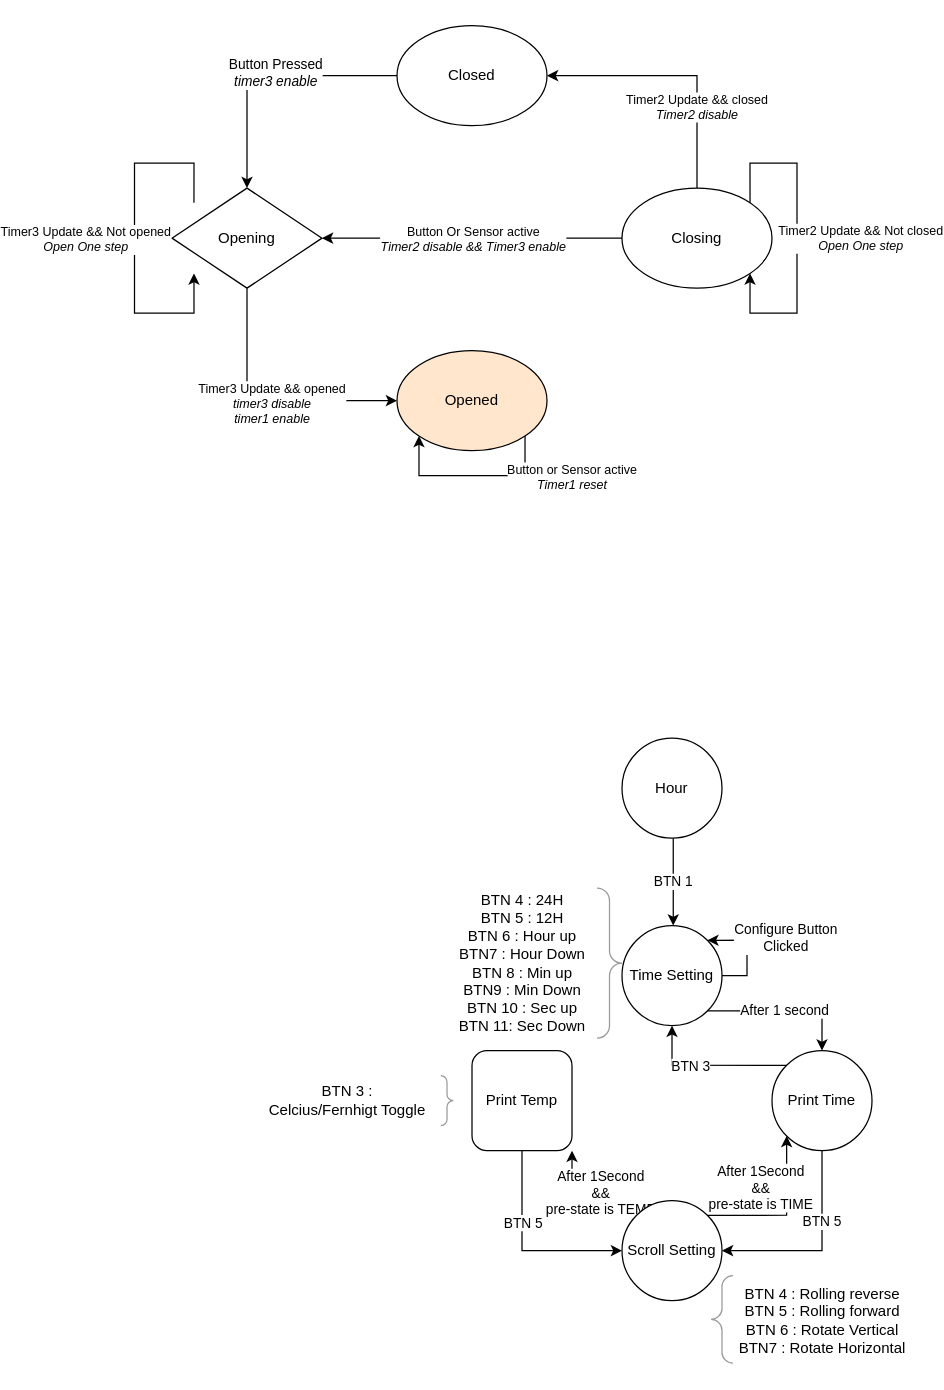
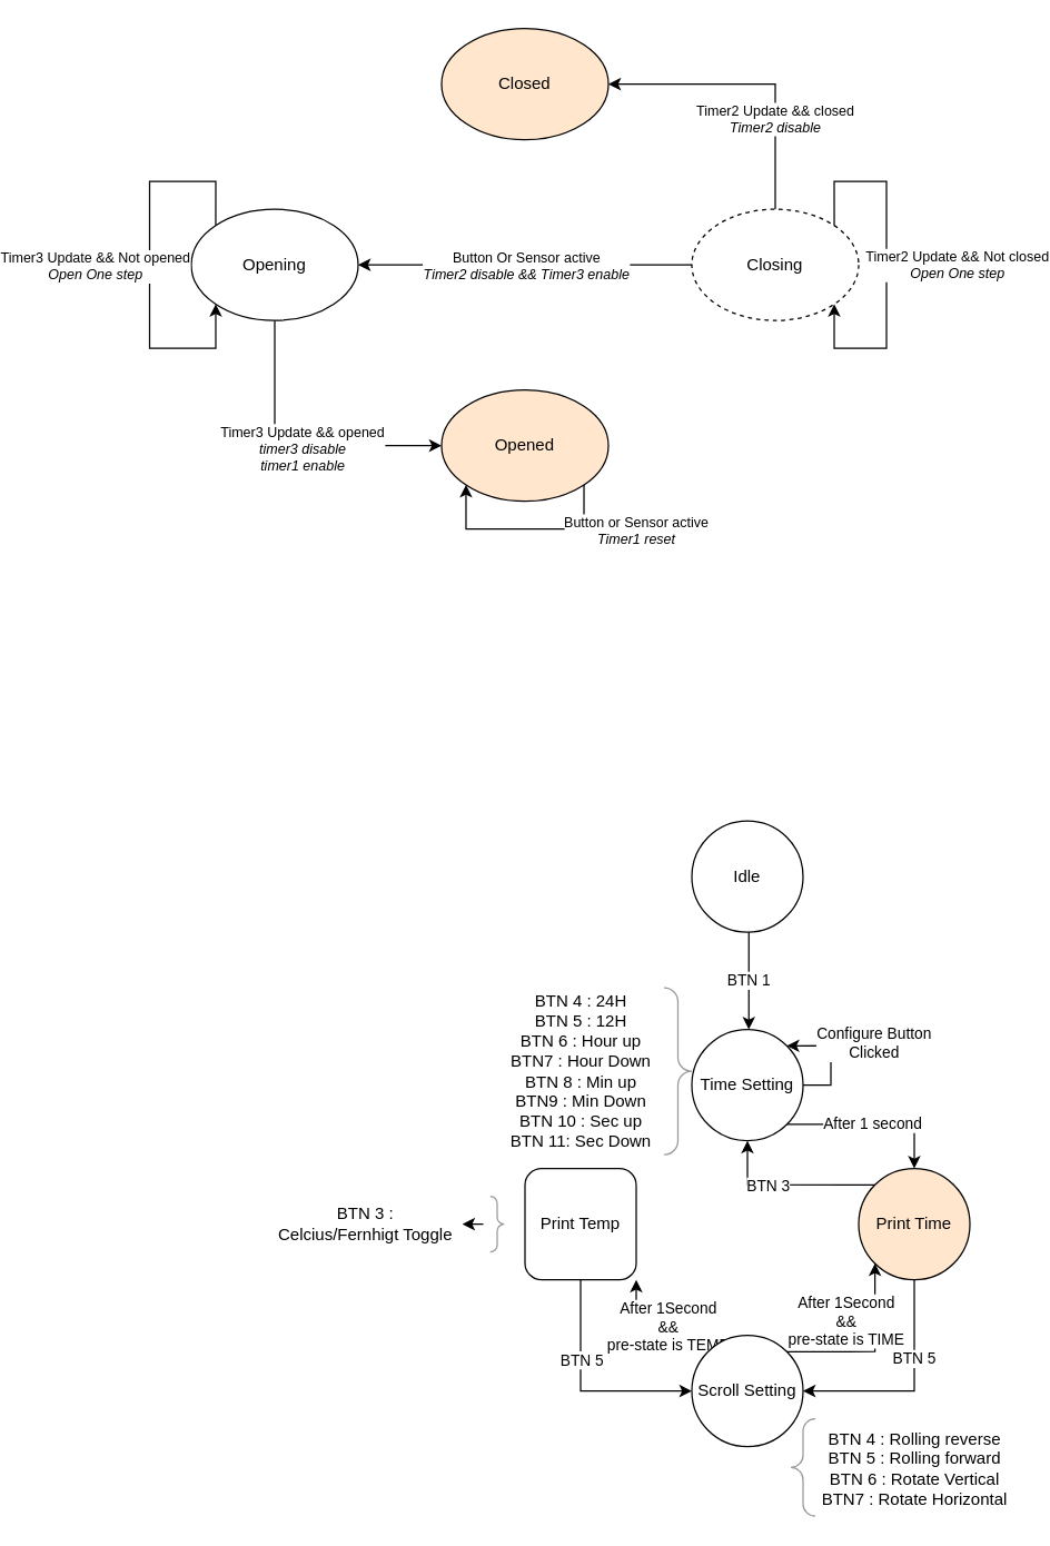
- <mxCell id="13" style="edgeStyle=orthogonalEdgeStyle;rounded=0;orthogonalLoop=1;jettySize=auto;html=1;" parent="2" source="3" target="10" edge="1"><mxGeometry relative="1" as="geometry" /></mxCell>
- <mxCell id="14" value="Button Pressed&lt;br&gt;&lt;i&gt;timer3 enable&lt;/i&gt;" style="edgeLabel;html=1;align=center;verticalAlign=middle;resizable=0;points=[];" parent="13" vertex="1" connectable="0"><mxGeometry x="-0.067" y="-3" relative="1" as="geometry"><mxPoint as="offset" /></mxGeometry></mxCell>
- <mxCell id="3" value="Closed" style="ellipse;whiteSpace=wrap;html=1;" parent="2" vertex="1"><mxGeometry x="210" width="120" height="80" as="geometry" /></mxCell>
+ <mxCell id="3" value="Closed" style="ellipse;whiteSpace=wrap;html=1;fillColor=#ffe6cc;" parent="2" vertex="1"><mxGeometry x="210" width="120" height="80" as="geometry" /></mxCell>
- <mxCell id="10" value="Opening" style="rhombus;whiteSpace=wrap;html=1;" parent="2" vertex="1"><mxGeometry x="30" y="130" width="120" height="80" as="geometry" /></mxCell>
+ <mxCell id="10" value="Opening" style="ellipse;whiteSpace=wrap;html=1;" parent="2" vertex="1"><mxGeometry x="30" y="130" width="120" height="80" as="geometry" /></mxCell>
- <mxCell id="6" value="Closing" style="ellipse;whiteSpace=wrap;html=1;" parent="2" vertex="1"><mxGeometry x="390" y="130" width="120" height="80" as="geometry" /></mxCell>
+ <mxCell id="6" value="Closing" style="ellipse;whiteSpace=wrap;html=1;dashed=1;" parent="2" vertex="1"><mxGeometry x="390" y="130" width="120" height="80" as="geometry" /></mxCell>
- <mxCell id="22" value="Hour" style="ellipse;whiteSpace=wrap;html=1;" parent="1" vertex="1"><mxGeometry x="410" y="590" width="80" height="80" as="geometry" /></mxCell>
+ <mxCell id="22" value="Idle" style="ellipse;whiteSpace=wrap;html=1;" parent="1" vertex="1"><mxGeometry x="410" y="590" width="80" height="80" as="geometry" /></mxCell>
- <mxCell id="46" value="BTN 3 : &lt;br&gt;Celcius/Fernhigt Toggle" style="text;html=1;align=center;verticalAlign=middle;resizable=0;points=[];autosize=1;strokeColor=none;fillColor=none;" vertex="1" parent="1"><mxGeometry x="120" y="865" width="140" height="30" as="geometry" /></mxCell>
+ <mxCell id="46" value="BTN 3 : &lt;br&gt;Celcius/Fernhigt Toggle" style="text;html=1;align=center;verticalAlign=middle;resizable=0;points=[];autosize=1;strokeColor=none;fillColor=none;" vertex="1" parent="1"><mxGeometry x="105" y="865" width="140" height="30" as="geometry" /></mxCell>
- <mxCell id="29" value="Print Time" style="ellipse;whiteSpace=wrap;html=1;" parent="1" vertex="1"><mxGeometry x="530" y="840" width="80" height="80" as="geometry" /></mxCell>
+ <mxCell id="29" value="Print Time" style="ellipse;whiteSpace=wrap;html=1;fillColor=#ffe6cc;" parent="1" vertex="1"><mxGeometry x="530" y="840" width="80" height="80" as="geometry" /></mxCell>
